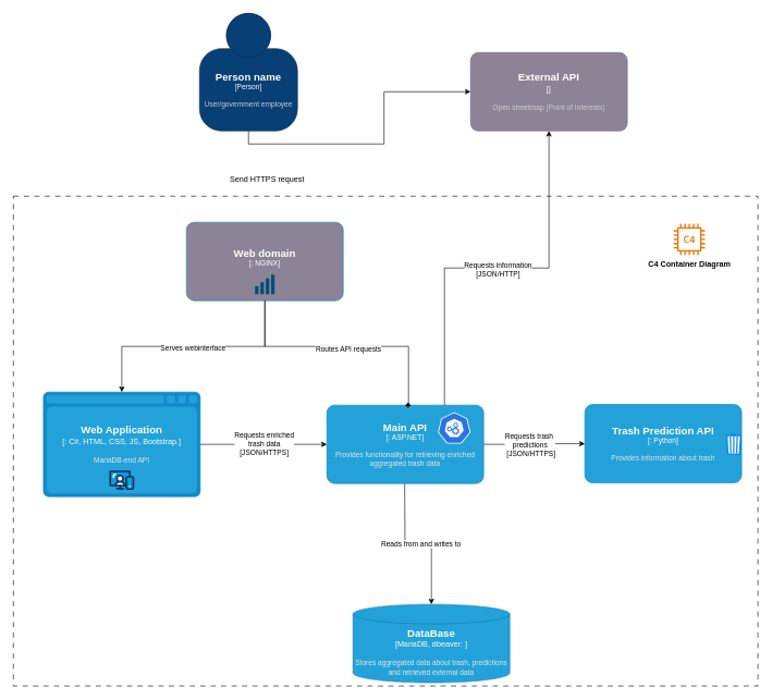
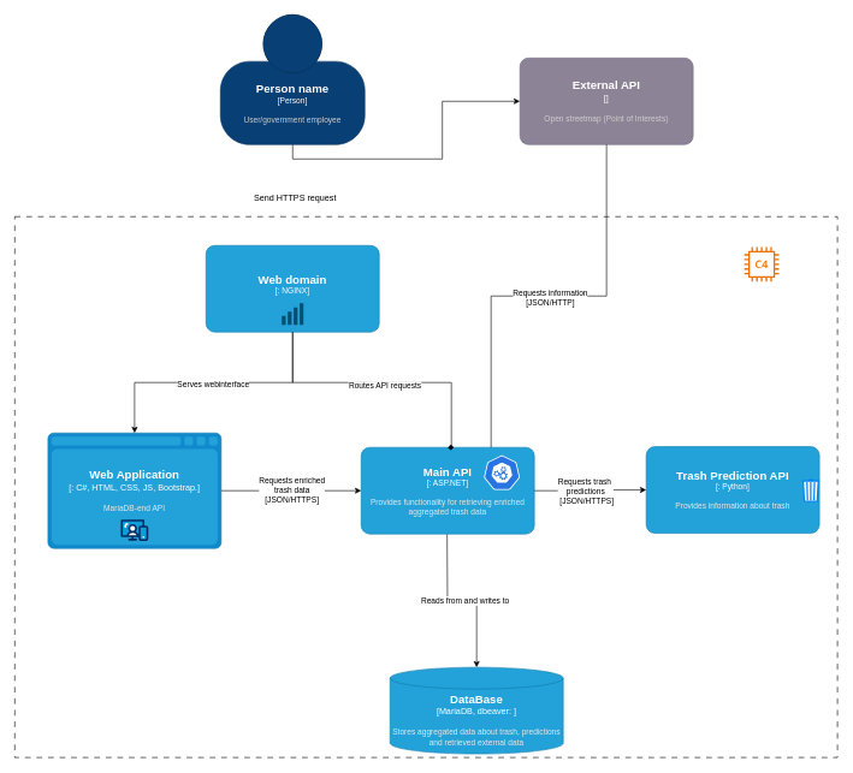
- <mxCell id="7" value="&lt;font style=&quot;font-size: 16px&quot;&gt;&lt;b&gt;Person name&lt;/b&gt;&lt;/font&gt;&lt;div&gt;[Person]&lt;/div&gt;&lt;br&gt;&lt;div&gt;&lt;font style=&quot;font-size: 11px&quot;&gt;&lt;font color=&quot;#cccccc&quot;&gt;User/government employee&lt;/font&gt;&lt;/div&gt;" style="html=1;fontSize=11;dashed=0;whiteSpace=wrap;fillColor=#083F75;strokeColor=#06315C;fontColor=#ffffff;shape=mxgraph.c4.person2;align=center;metaEdit=1;points=[[0.5,0,0],[1,0.5,0],[1,0.75,0],[0.75,1,0],[0.5,1,0],[0.25,1,0],[0,0.75,0],[0,0.5,0]];resizable=0;" parent="1" vertex="1"><mxGeometry x="305" y="20" width="150" height="180" as="geometry" /></mxCell>
+ <mxCell id="7" value="&lt;font style=&quot;font-size: 16px&quot;&gt;&lt;b&gt;Person name&lt;/b&gt;&lt;/font&gt;&lt;div&gt;[Person]&lt;/div&gt;&lt;br&gt;&lt;div&gt;&lt;font style=&quot;font-size: 11px&quot;&gt;&lt;font color=&quot;#cccccc&quot;&gt;User/government employee&lt;/font&gt;&lt;/div&gt;" style="html=1;fontSize=11;dashed=0;whiteSpace=wrap;fillColor=#083F75;strokeColor=#06315C;fontColor=#ffffff;shape=mxgraph.c4.person2;align=center;metaEdit=1;points=[[0.5,0,0],[1,0.5,0],[1,0.75,0],[0.75,1,0],[0.5,1,0],[0.25,1,0],[0,0.75,0],[0,0.5,0]];resizable=0;" parent="1" vertex="1"><mxGeometry x="305" y="20" width="200" height="180" as="geometry" /></mxCell>
- <mxCell id="28" style="edgeStyle=orthogonalEdgeStyle;rounded=0;orthogonalLoop=1;jettySize=auto;html=1;exitX=0.75;exitY=0;exitDx=0;exitDy=0;exitPerimeter=0;entryX=0.5;entryY=1;entryDx=0;entryDy=0;entryPerimeter=0;" edge="1" parent="1" source="15" target="27"><mxGeometry relative="1" as="geometry" /></mxCell>
+ <mxCell id="28" style="edgeStyle=orthogonalEdgeStyle;rounded=0;orthogonalLoop=1;jettySize=auto;html=1;exitX=0.75;exitY=0;exitDx=0;exitDy=0;exitPerimeter=0;entryX=0.5;entryY=1;entryDx=0;entryDy=0;entryPerimeter=0;endArrow=none;" edge="1" parent="1" source="15" target="27"><mxGeometry relative="1" as="geometry" /></mxCell>
- <mxCell id="12" value="&lt;font style=&quot;font-size: 16px&quot;&gt;&lt;b&gt;Web domain&lt;/b&gt;&lt;/font&gt;&lt;div&gt;[: NGINX]&lt;/div&gt;&lt;br&gt;&lt;div&gt;&lt;font style=&quot;font-size: 11px&quot;&gt;&lt;font color=&quot;#E6E6E6&quot;&gt;&lt;/font&gt;&lt;/div&gt;" style="rounded=1;whiteSpace=wrap;html=1;fontSize=11;labelBackgroundColor=none;fillColor=#8c8496;fontColor=#ffffff;align=center;arcSize=10;strokeColor=#0E7DAD;metaEdit=1;resizable=0;points=[[0.25,0,0],[0.5,0,0],[0.75,0,0],[1,0.25,0],[1,0.5,0],[1,0.75,0],[0.75,1,0],[0.5,1,0],[0.25,1,0],[0,0.75,0],[0,0.5,0],[0,0.25,0]];" parent="1" vertex="1"><mxGeometry x="285" y="340" width="240" height="120" as="geometry" /></mxCell>
+ <mxCell id="12" value="&lt;font style=&quot;font-size: 16px&quot;&gt;&lt;b&gt;Web domain&lt;/b&gt;&lt;/font&gt;&lt;div&gt;[: NGINX]&lt;/div&gt;&lt;br&gt;&lt;div&gt;&lt;font style=&quot;font-size: 11px&quot;&gt;&lt;font color=&quot;#E6E6E6&quot;&gt;&lt;/font&gt;&lt;/div&gt;" style="rounded=1;whiteSpace=wrap;html=1;fontSize=11;labelBackgroundColor=none;fillColor=#23A2D9;fontColor=#ffffff;align=center;arcSize=10;strokeColor=#0E7DAD;metaEdit=1;resizable=0;points=[[0.25,0,0],[0.5,0,0],[0.75,0,0],[1,0.25,0],[1,0.5,0],[1,0.75,0],[0.75,1,0],[0.5,1,0],[0.25,1,0],[0,0.75,0],[0,0.5,0],[0,0.25,0]];" parent="1" vertex="1"><mxGeometry x="285" y="340" width="240" height="120" as="geometry" /></mxCell>
- <mxCell id="6" value="&lt;b&gt;C4 Container Diagram&lt;/b&gt;" style="text;html=1;align=center;verticalAlign=middle;resizable=0;points=[];autosize=1;strokeColor=none;fillColor=none;" parent="1" vertex="1"><mxGeometry x="980" y="390" width="150" height="30" as="geometry" /></mxCell>
